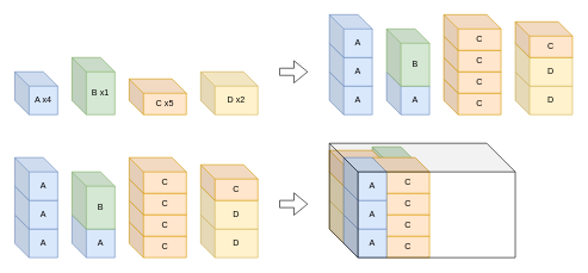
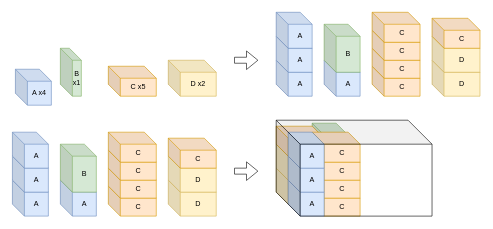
- <mxCell id="8" value="B x1" style="shape=cube;whiteSpace=wrap;html=1;boundedLbl=1;backgroundOutline=1;darkOpacity=0.05;darkOpacity2=0.1;fillColor=#d5e8d4;strokeColor=#82b366;" vertex="1" parent="1"><mxGeometry x="100" y="80" width="60" height="80" as="geometry" /></mxCell>
+ <mxCell id="8" value="B x1" style="shape=cube;whiteSpace=wrap;html=1;boundedLbl=1;backgroundOutline=1;darkOpacity=0.05;darkOpacity2=0.1;fillColor=#d5e8d4;strokeColor=#82b366;" vertex="1" parent="1"><mxGeometry x="100" y="80" width="35" height="80" as="geometry" /></mxCell>
- <mxCell id="7" value="A x4" style="shape=cube;whiteSpace=wrap;html=1;boundedLbl=1;backgroundOutline=1;darkOpacity=0.05;darkOpacity2=0.1;fillColor=#dae8fc;strokeColor=#6c8ebf;" vertex="1" parent="1"><mxGeometry x="20" y="100" width="60" height="60" as="geometry" /></mxCell>
+ <mxCell id="7" value="A x4" style="shape=cube;whiteSpace=wrap;html=1;boundedLbl=1;backgroundOutline=1;darkOpacity=0.05;darkOpacity2=0.1;fillColor=#dae8fc;strokeColor=#6c8ebf;" vertex="1" parent="1"><mxGeometry x="25" y="115" width="60" height="60" as="geometry" /></mxCell>
